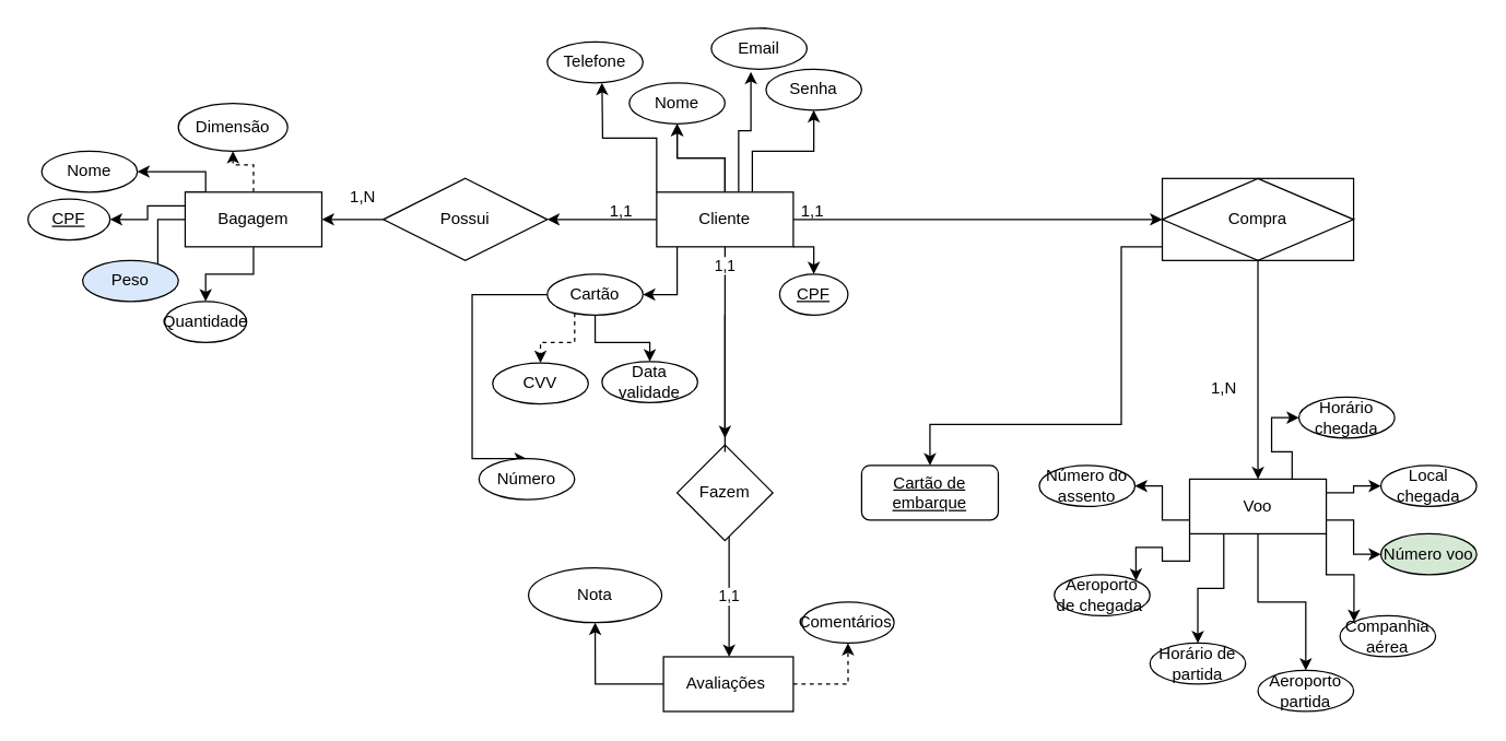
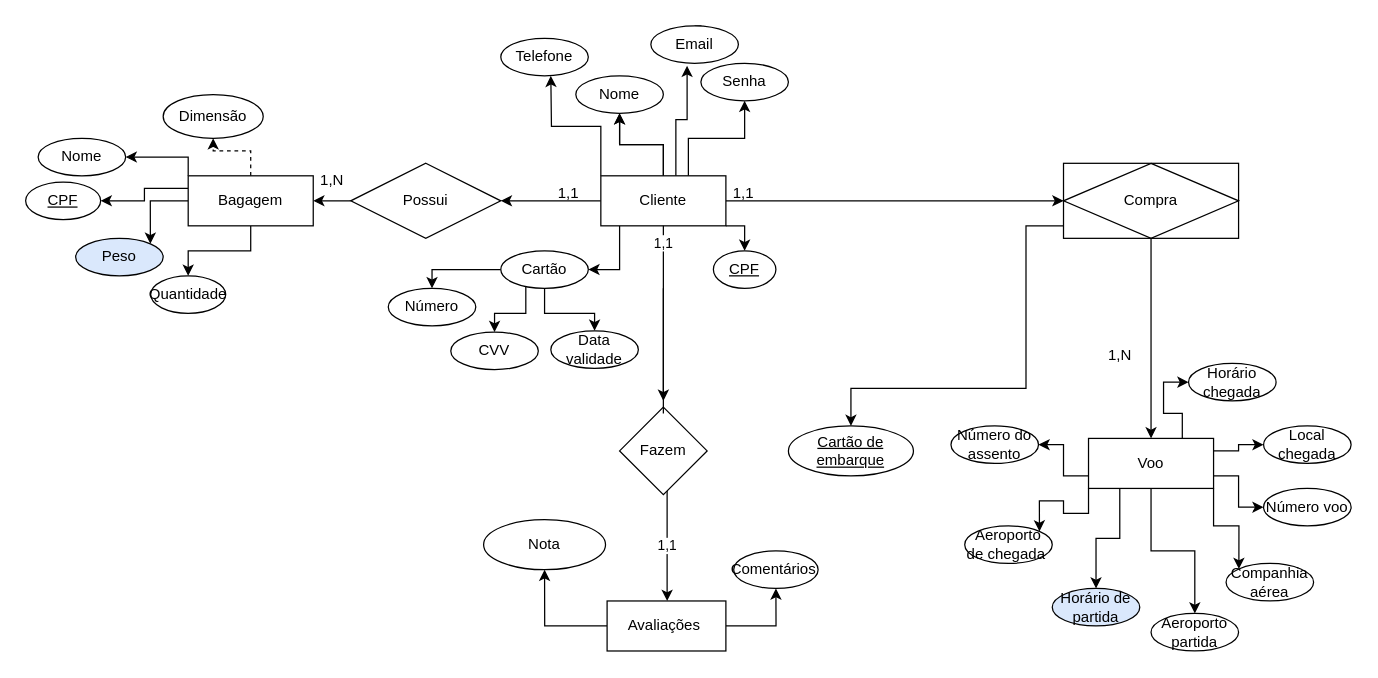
- <mxCell id="29" value="Bagagem" style="whiteSpace=wrap;html=1;align=center;" vertex="1" parent="1"><mxGeometry x="135" y="140" width="100" height="40" as="geometry" /></mxCell>
+ <mxCell id="29" value="Bagagem" style="whiteSpace=wrap;html=1;align=center;" vertex="1" parent="1"><mxGeometry x="150" y="140" width="100" height="40" as="geometry" /></mxCell>
- <mxCell id="17" style="edgeStyle=orthogonalEdgeStyle;rounded=0;orthogonalLoop=1;jettySize=auto;html=1;entryX=0.5;entryY=0;entryDx=0;entryDy=0;dashed=1;" edge="1" parent="1" source="18" target="19"><mxGeometry relative="1" as="geometry"><Array as="points"><mxPoint x="420" y="250" /><mxPoint x="395" y="250" /></Array></mxGeometry></mxCell>
+ <mxCell id="17" style="edgeStyle=orthogonalEdgeStyle;rounded=0;orthogonalLoop=1;jettySize=auto;html=1;entryX=0.5;entryY=0;entryDx=0;entryDy=0;" edge="1" parent="1" source="18" target="19"><mxGeometry relative="1" as="geometry"><Array as="points"><mxPoint x="420" y="250" /><mxPoint x="395" y="250" /></Array></mxGeometry></mxCell>
- <mxCell id="20" value="Número" style="ellipse;whiteSpace=wrap;html=1;align=center;" vertex="1" parent="1"><mxGeometry x="350" y="335" width="70" height="30" as="geometry" /></mxCell>
+ <mxCell id="20" value="Número" style="ellipse;whiteSpace=wrap;html=1;align=center;" vertex="1" parent="1"><mxGeometry x="310" y="230" width="70" height="30" as="geometry" /></mxCell>
- <mxCell id="55" value="Cartão de embarque" style="whiteSpace=wrap;html=1;align=center;fontStyle=4;rounded=1;" vertex="1" parent="1"><mxGeometry x="630" y="340" width="100" height="40" as="geometry" /></mxCell>
+ <mxCell id="55" value="Cartão de embarque" style="ellipse;whiteSpace=wrap;html=1;align=center;fontStyle=4;" vertex="1" parent="1"><mxGeometry x="630" y="340" width="100" height="40" as="geometry" /></mxCell>
- <mxCell id="44" value="Número voo" style="ellipse;whiteSpace=wrap;html=1;align=center;fillColor=#d5e8d4;" vertex="1" parent="1"><mxGeometry x="1010" y="390" width="70" height="30" as="geometry" /></mxCell>
+ <mxCell id="44" value="Número voo" style="ellipse;whiteSpace=wrap;html=1;align=center;" vertex="1" parent="1"><mxGeometry x="1010" y="390" width="70" height="30" as="geometry" /></mxCell>
- <mxCell id="43" value="Horário de partida" style="ellipse;whiteSpace=wrap;html=1;align=center;" vertex="1" parent="1"><mxGeometry x="841" y="470" width="70" height="30" as="geometry" /></mxCell>
+ <mxCell id="43" value="Horário de partida" style="ellipse;whiteSpace=wrap;html=1;align=center;fillColor=#dae8fc;" vertex="1" parent="1"><mxGeometry x="841" y="470" width="70" height="30" as="geometry" /></mxCell>
- <mxCell id="61" value="" style="edgeStyle=orthogonalEdgeStyle;rounded=0;orthogonalLoop=1;jettySize=auto;html=1;dashed=1;" edge="1" parent="1" source="63" target="65"><mxGeometry relative="1" as="geometry" /></mxCell>
+ <mxCell id="61" value="" style="edgeStyle=orthogonalEdgeStyle;rounded=0;orthogonalLoop=1;jettySize=auto;html=1;" edge="1" parent="1" source="63" target="65"><mxGeometry relative="1" as="geometry" /></mxCell>
